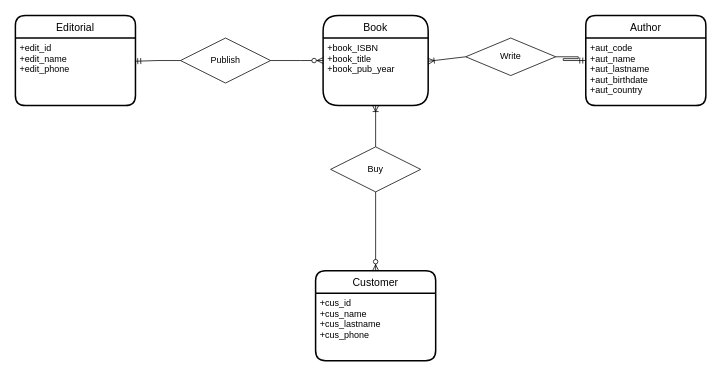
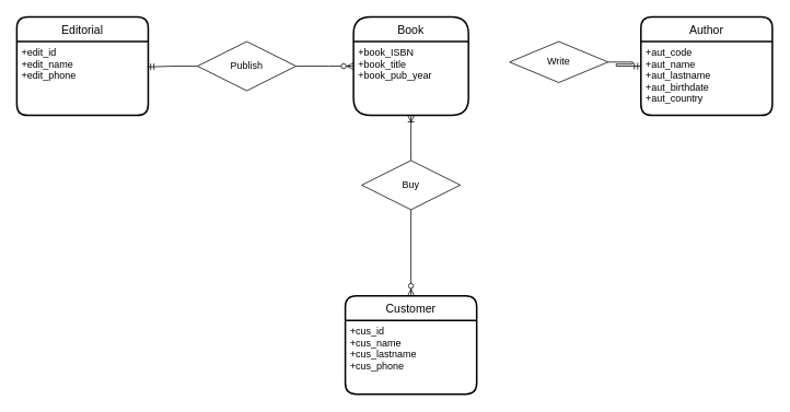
- <mxCell id="18" value="" style="fontSize=12;html=1;endArrow=ERoneToMany;rounded=0;entryX=1;entryY=0.344;entryDx=0;entryDy=0;entryPerimeter=0;exitX=0;exitY=0.5;exitDx=0;exitDy=0;" edge="1" parent="1" source="12" target="3"><mxGeometry width="100" height="100" relative="1" as="geometry"><mxPoint x="380" y="300" as="sourcePoint" /><mxPoint x="480" y="200" as="targetPoint" /></mxGeometry></mxCell>
